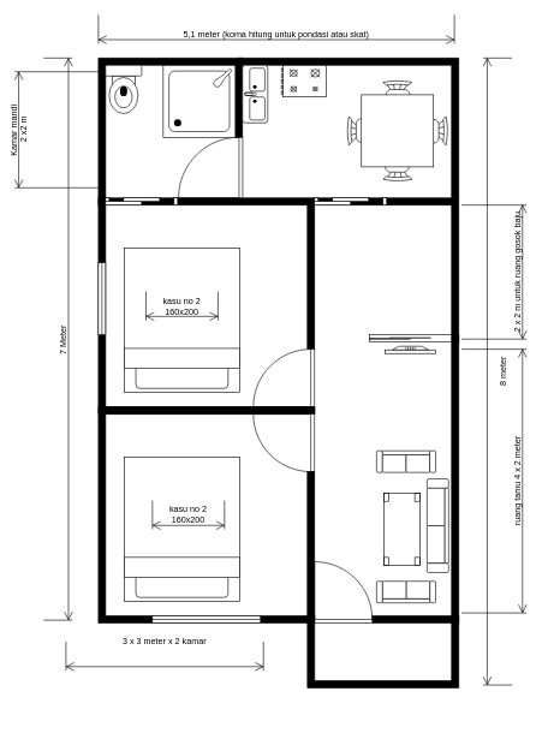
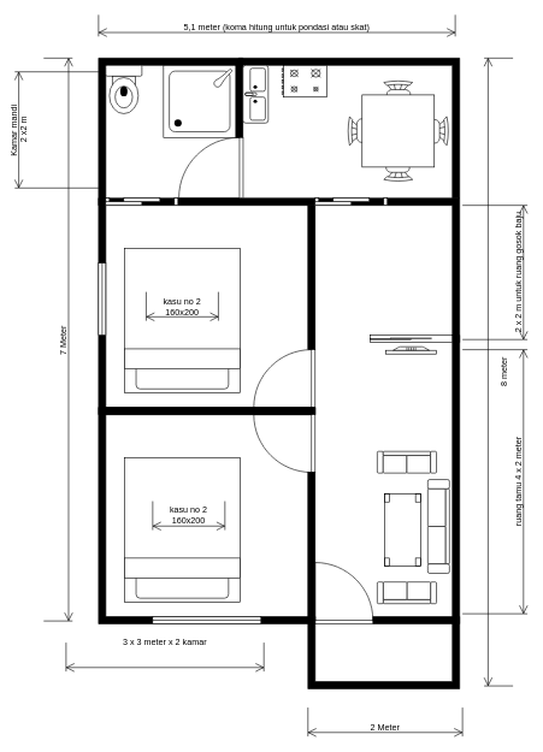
- <mxCell id="38" value="5,1 meter (koma hitung untuk pondasi atau skat)" style="shape=dimension;whiteSpace=wrap;html=1;align=center;points=[];verticalAlign=bottom;spacingBottom=3;labelBackgroundColor=none;" vertex="1" parent="1"><mxGeometry x="136" y="20" width="494" height="40" as="geometry" /></mxCell>
+ <mxCell id="38" value="5,1 meter (koma hitung untuk pondasi atau skat)" style="shape=dimension;whiteSpace=wrap;html=1;align=center;points=[];verticalAlign=bottom;spacingBottom=3;labelBackgroundColor=none;" vertex="1" parent="1"><mxGeometry x="136" y="20" width="494" height="30" as="geometry" /></mxCell>
+ <mxCell id="40" value="2 Meter" style="shape=dimension;whiteSpace=wrap;html=1;align=center;points=[];verticalAlign=bottom;spacingBottom=3;labelBackgroundColor=none;" vertex="1" parent="1"><mxGeometry x="426" y="980" width="214" height="40" as="geometry" /></mxCell>
